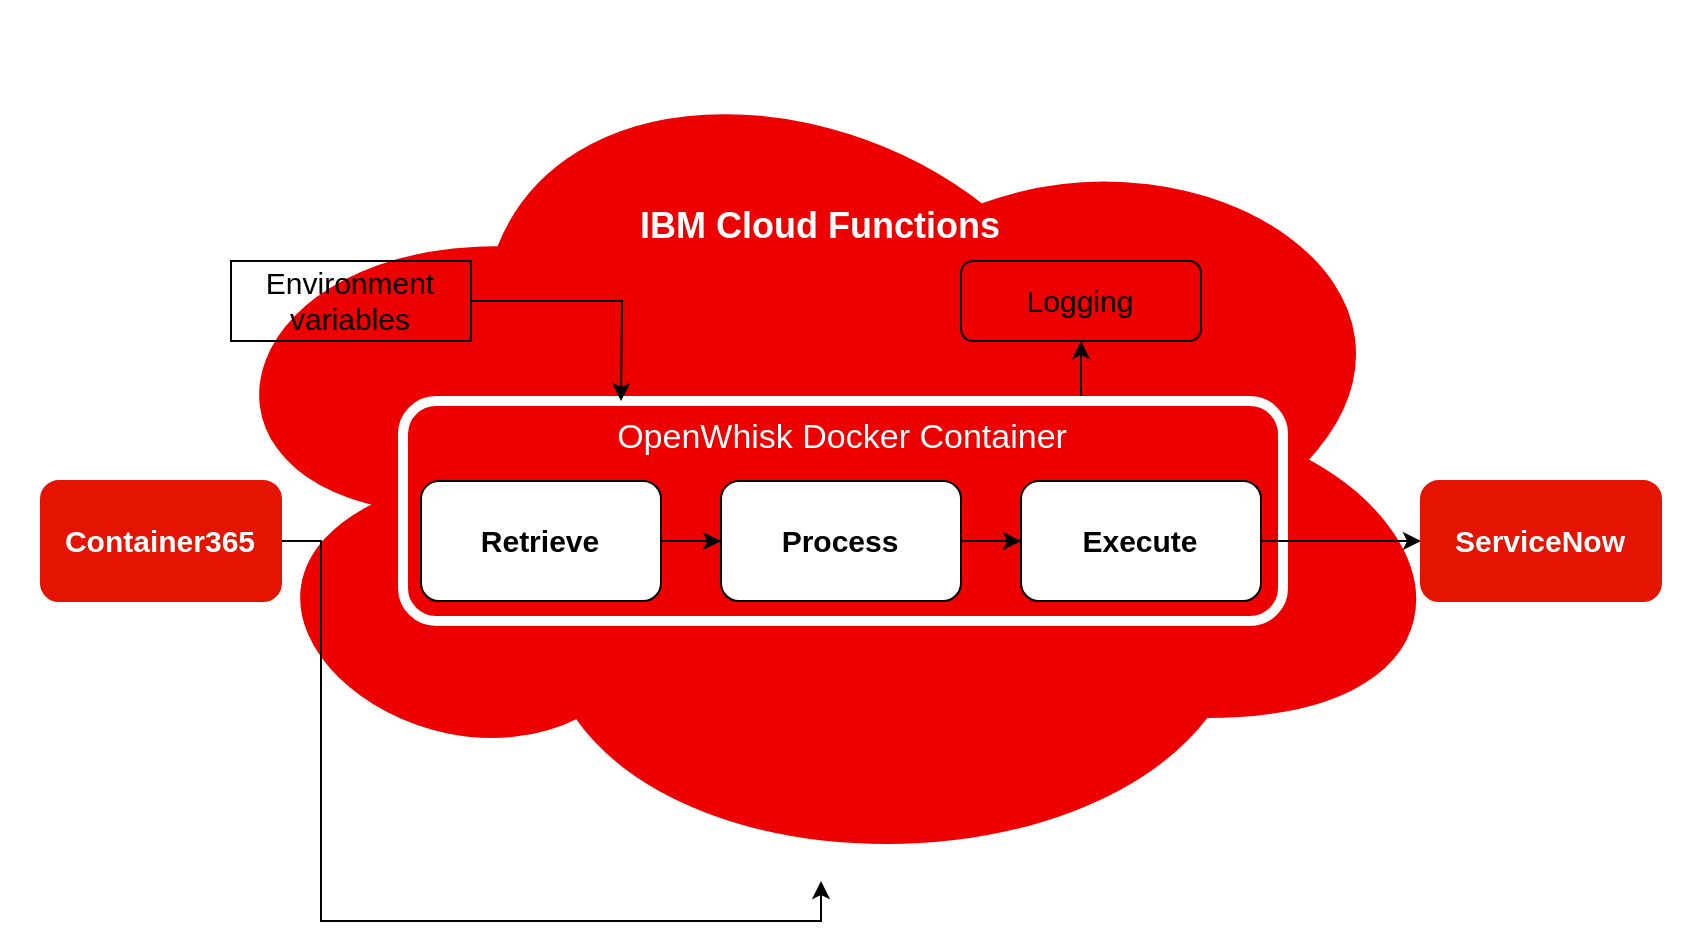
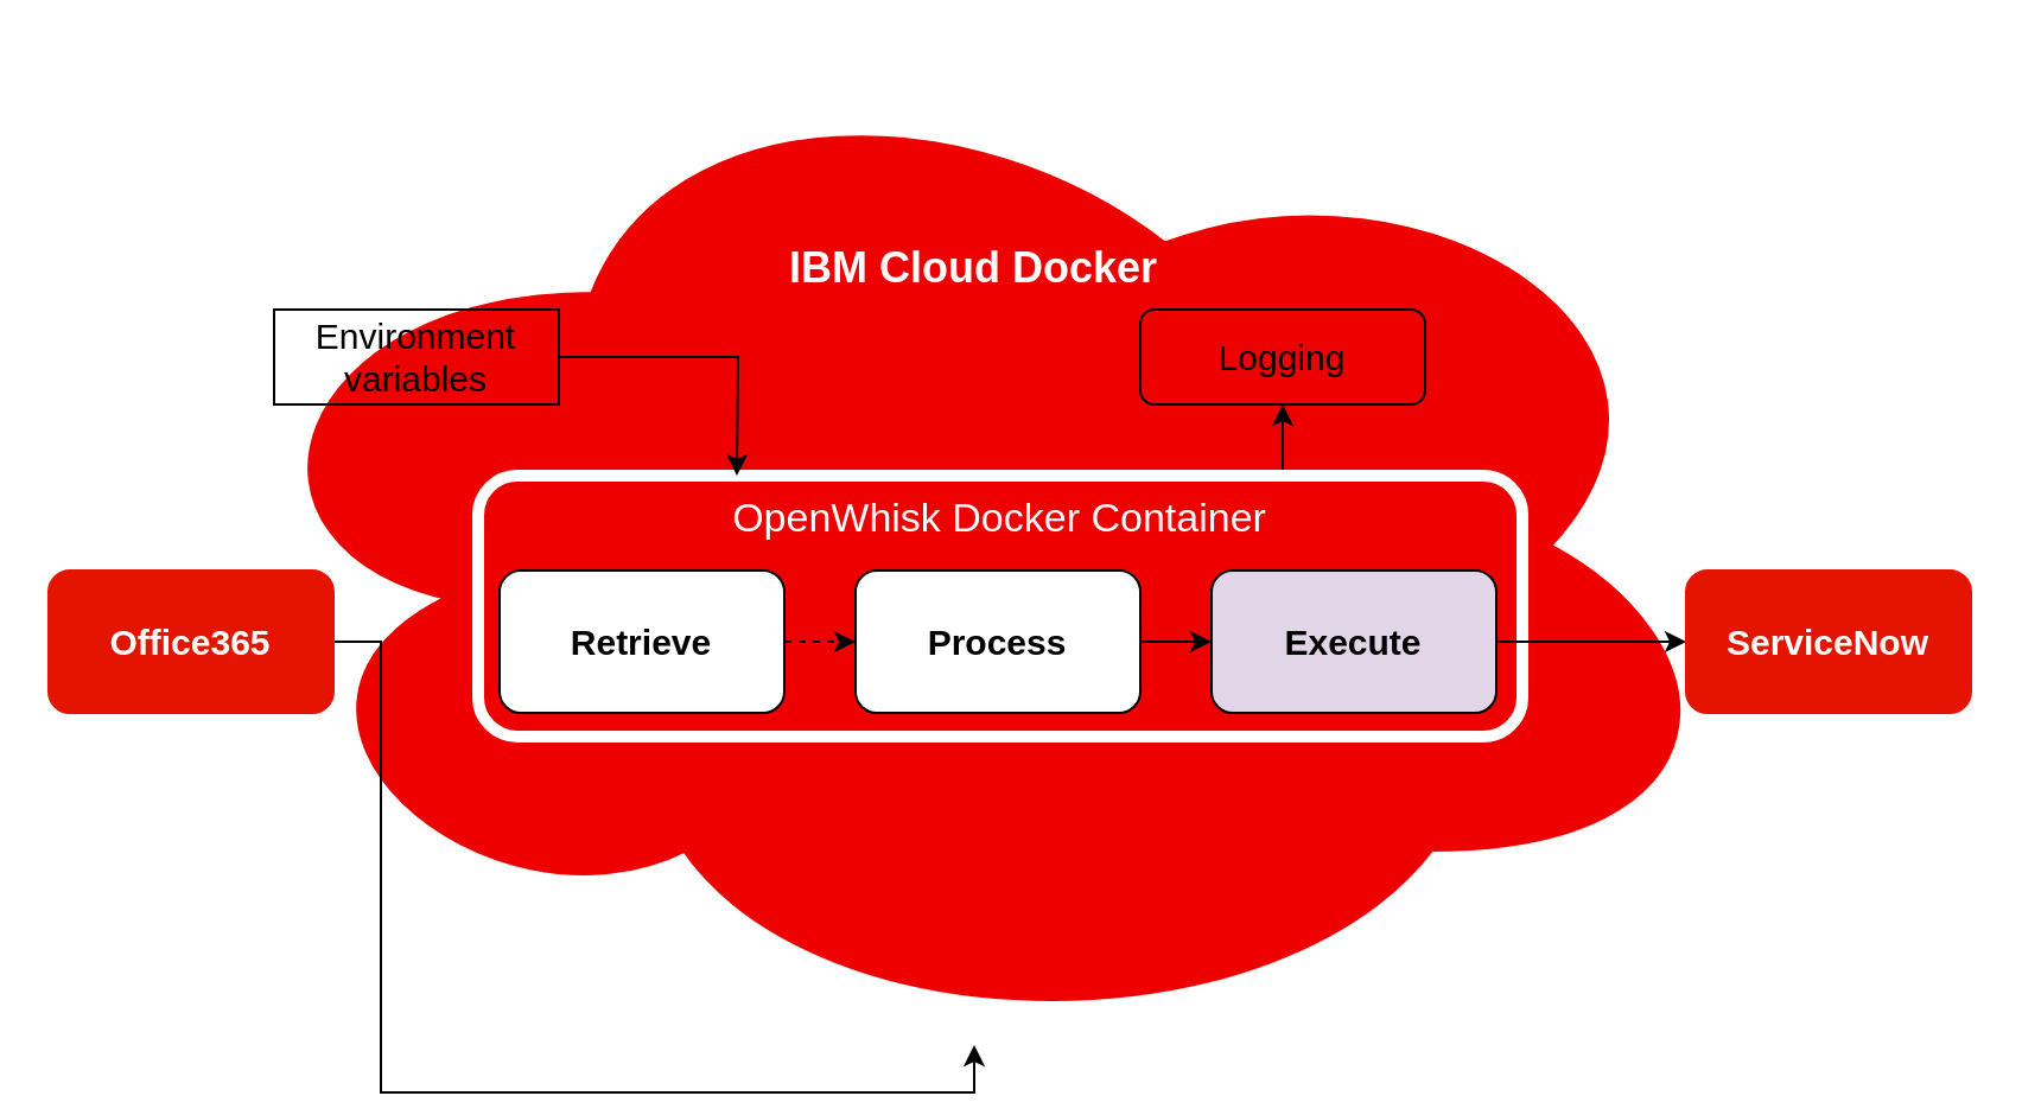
- <mxCell id="2" value="&lt;div style=&quot;font-size: 18px&quot;&gt;&lt;b&gt;IBM Cloud Functions&lt;/b&gt;&lt;/div&gt;&lt;div&gt;&lt;br&gt;&lt;/div&gt;&lt;div&gt;&lt;br&gt;&lt;/div&gt;&lt;div&gt;&lt;br&gt;&lt;/div&gt;&lt;div&gt;&lt;br&gt;&lt;/div&gt;&lt;div&gt;&lt;br&gt;&lt;/div&gt;&lt;div&gt;&lt;br&gt;&lt;/div&gt;&lt;div&gt;&lt;br&gt;&lt;/div&gt;&lt;div&gt;&lt;br&gt;&lt;/div&gt;&lt;div&gt;&lt;br&gt;&lt;/div&gt;&lt;div&gt;&lt;br&gt;&lt;/div&gt;&lt;div&gt;&lt;br&gt;&lt;/div&gt;&lt;div&gt;&lt;br&gt;&lt;/div&gt;&lt;div&gt;&lt;br&gt;&lt;/div&gt;" style="ellipse;shape=cloud;whiteSpace=wrap;html=1;rounded=1;shadow=0;comic=0;strokeColor=#EE0000;strokeWidth=5;fillColor=#EE0000;fontSize=15;fontColor=#ffffff;" vertex="1" parent="1"><mxGeometry x="90" y="20" width="640" height="420" as="geometry" /></mxCell>
+ <mxCell id="2" value="&lt;div style=&quot;font-size: 18px&quot;&gt;&lt;b&gt;IBM Cloud Docker&lt;/b&gt;&lt;/div&gt;&lt;div&gt;&lt;br&gt;&lt;/div&gt;&lt;div&gt;&lt;br&gt;&lt;/div&gt;&lt;div&gt;&lt;br&gt;&lt;/div&gt;&lt;div&gt;&lt;br&gt;&lt;/div&gt;&lt;div&gt;&lt;br&gt;&lt;/div&gt;&lt;div&gt;&lt;br&gt;&lt;/div&gt;&lt;div&gt;&lt;br&gt;&lt;/div&gt;&lt;div&gt;&lt;br&gt;&lt;/div&gt;&lt;div&gt;&lt;br&gt;&lt;/div&gt;&lt;div&gt;&lt;br&gt;&lt;/div&gt;&lt;div&gt;&lt;br&gt;&lt;/div&gt;&lt;div&gt;&lt;br&gt;&lt;/div&gt;&lt;div&gt;&lt;br&gt;&lt;/div&gt;" style="ellipse;shape=cloud;whiteSpace=wrap;html=1;rounded=1;shadow=0;comic=0;strokeColor=#EE0000;strokeWidth=5;fillColor=#EE0000;fontSize=15;fontColor=#ffffff;" vertex="1" parent="1"><mxGeometry x="90" y="20" width="640" height="420" as="geometry" /></mxCell>
- <mxCell id="12" value="&lt;font color=&quot;#FFFFFF&quot;&gt;Container365&lt;/font&gt;" style="rounded=1;whiteSpace=wrap;html=1;strokeColor=#E51400;fillColor=#E51400;fontSize=15;fontStyle=1" vertex="1" parent="1"><mxGeometry x="20" y="240" width="120" height="60" as="geometry" /></mxCell>
+ <mxCell id="12" value="&lt;font color=&quot;#FFFFFF&quot;&gt;Office365&lt;/font&gt;" style="rounded=1;whiteSpace=wrap;html=1;strokeColor=#E51400;fillColor=#E51400;fontSize=15;fontStyle=1" vertex="1" parent="1"><mxGeometry x="20" y="240" width="120" height="60" as="geometry" /></mxCell>
- <mxCell id="10" value="" style="endArrow=classic;html=1;entryX=0;entryY=0.5;entryDx=0;entryDy=0;exitX=1;exitY=0.5;exitDx=0;exitDy=0;" edge="1" parent="1" source="5" target="7"><mxGeometry width="50" height="50" relative="1" as="geometry"><mxPoint x="210" y="420" as="sourcePoint" /><mxPoint x="260" y="370" as="targetPoint" /></mxGeometry></mxCell>
+ <mxCell id="10" value="" style="endArrow=classic;html=1;entryX=0;entryY=0.5;entryDx=0;entryDy=0;exitX=1;exitY=0.5;exitDx=0;exitDy=0;dashed=1;" edge="1" parent="1" source="5" target="7"><mxGeometry width="50" height="50" relative="1" as="geometry"><mxPoint x="210" y="420" as="sourcePoint" /><mxPoint x="260" y="370" as="targetPoint" /></mxGeometry></mxCell>
- <mxCell id="9" value="Execute" style="rounded=1;whiteSpace=wrap;html=1;fontSize=15;fontStyle=1" vertex="1" parent="1"><mxGeometry x="510" y="240" width="120" height="60" as="geometry" /></mxCell>
+ <mxCell id="9" value="Execute" style="rounded=1;whiteSpace=wrap;html=1;fontSize=15;fontStyle=1;fillColor=#e1d5e7;" vertex="1" parent="1"><mxGeometry x="510" y="240" width="120" height="60" as="geometry" /></mxCell>
